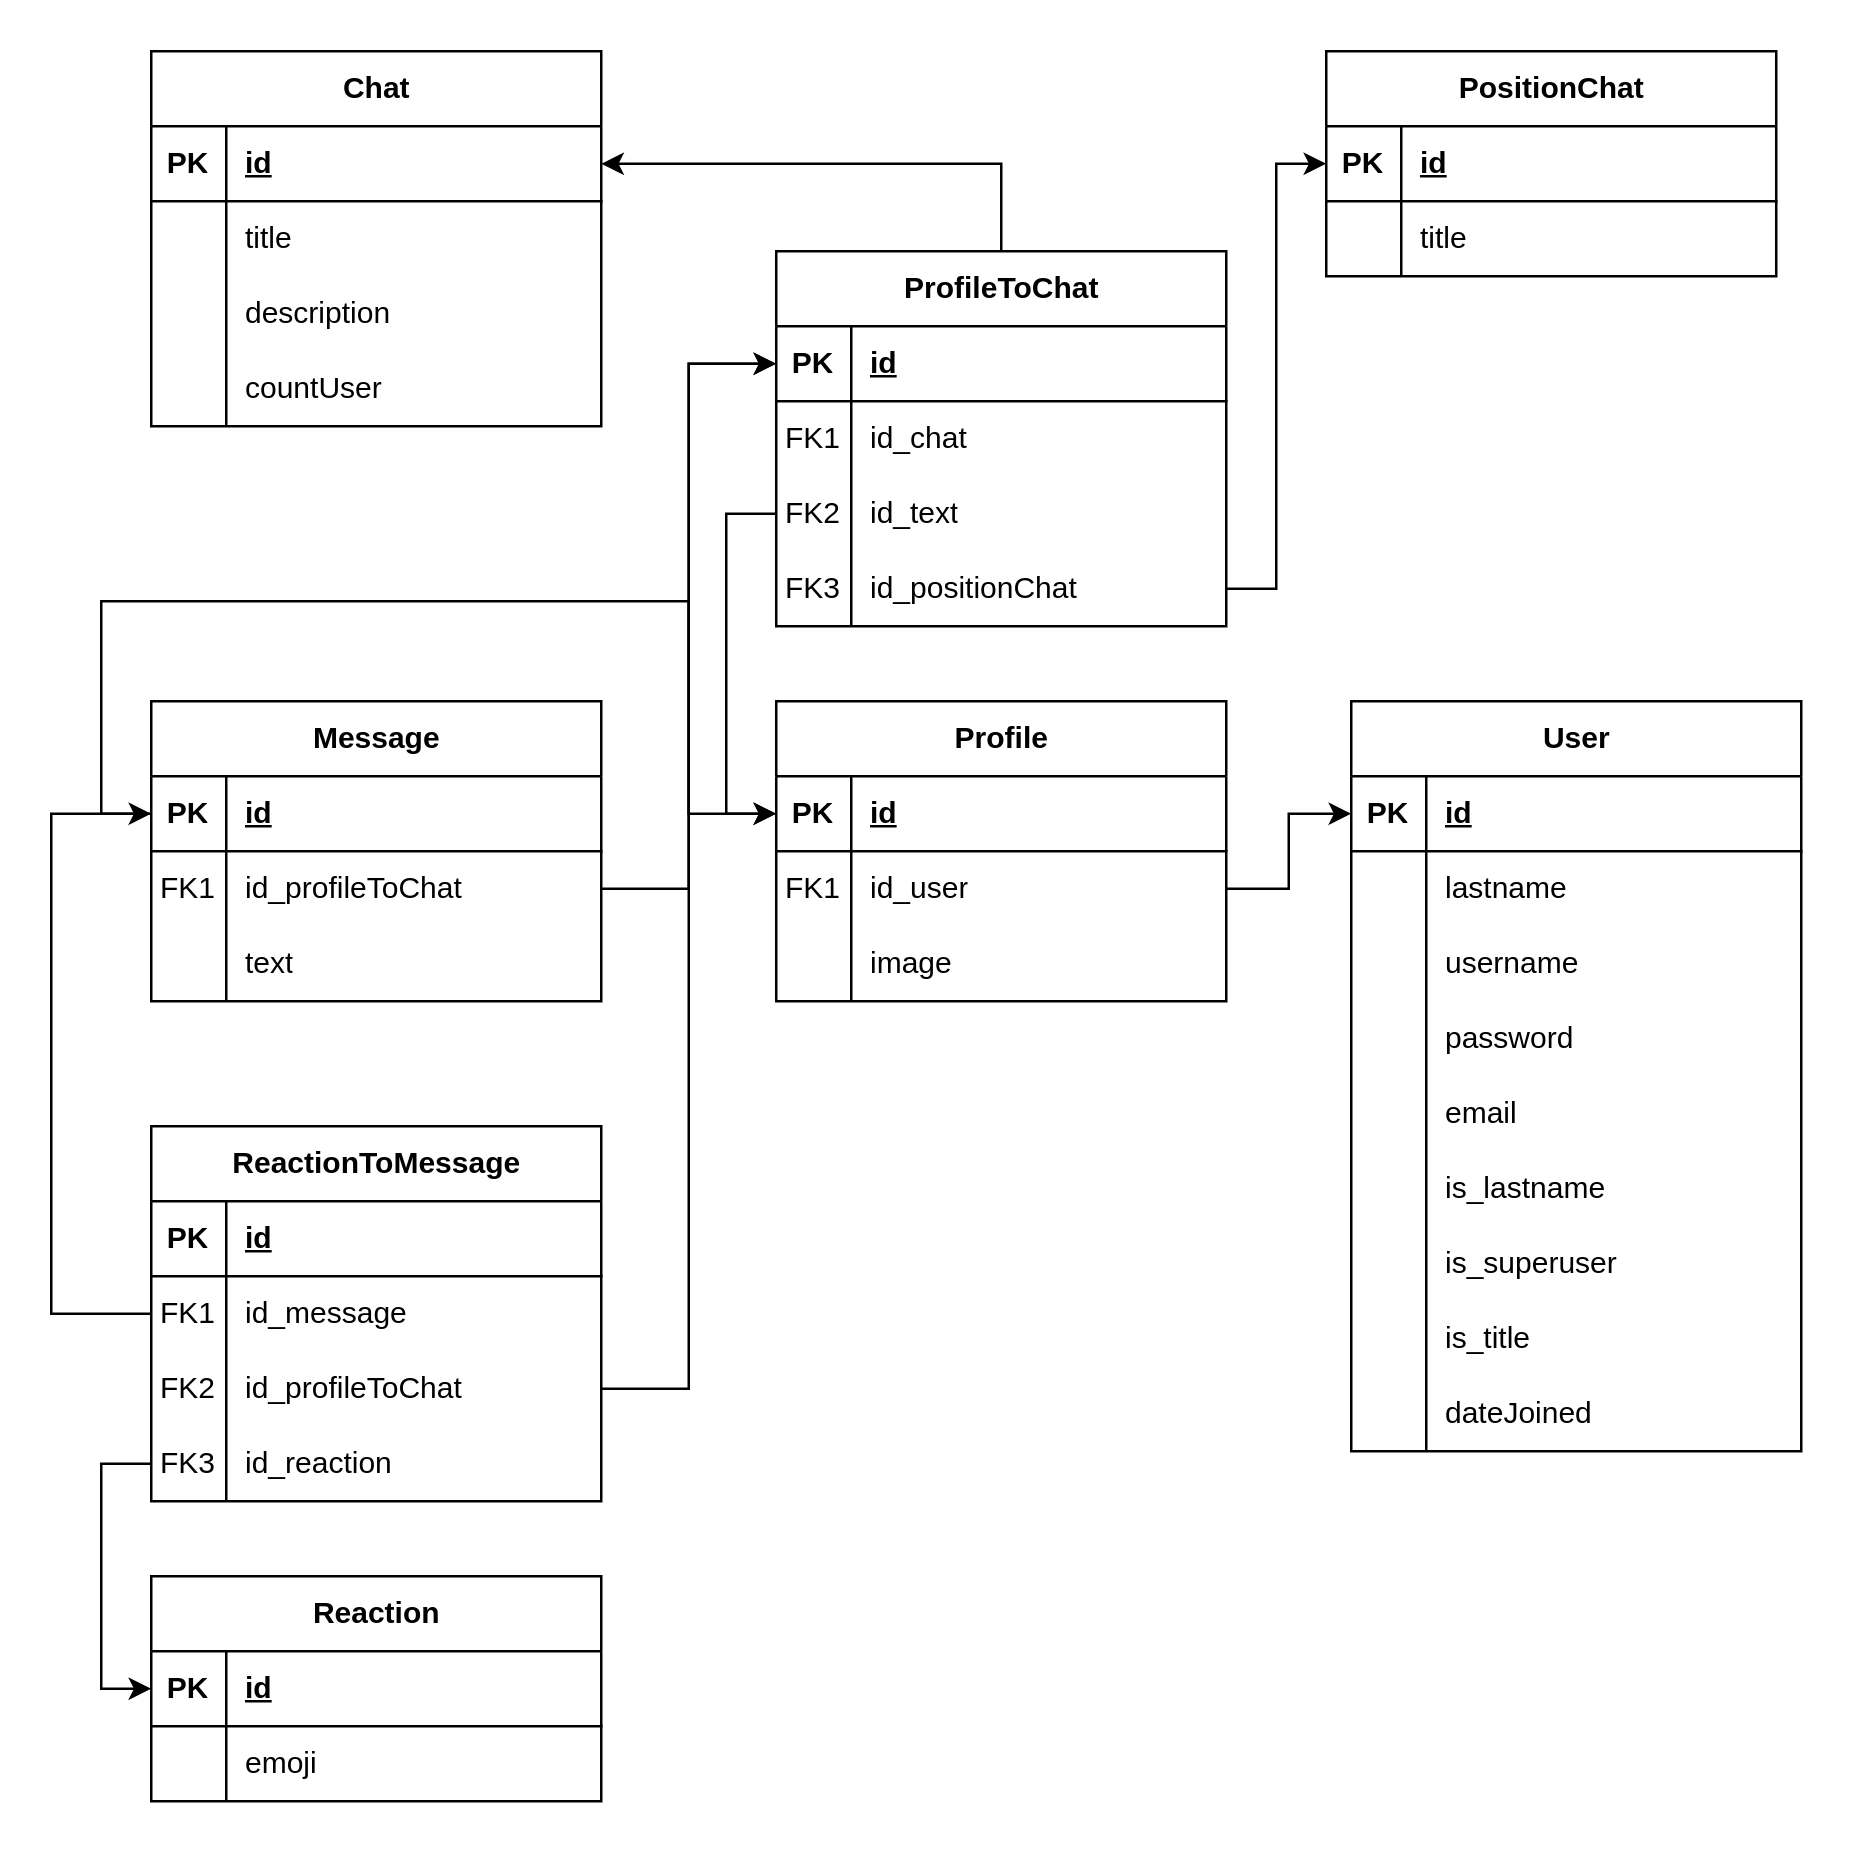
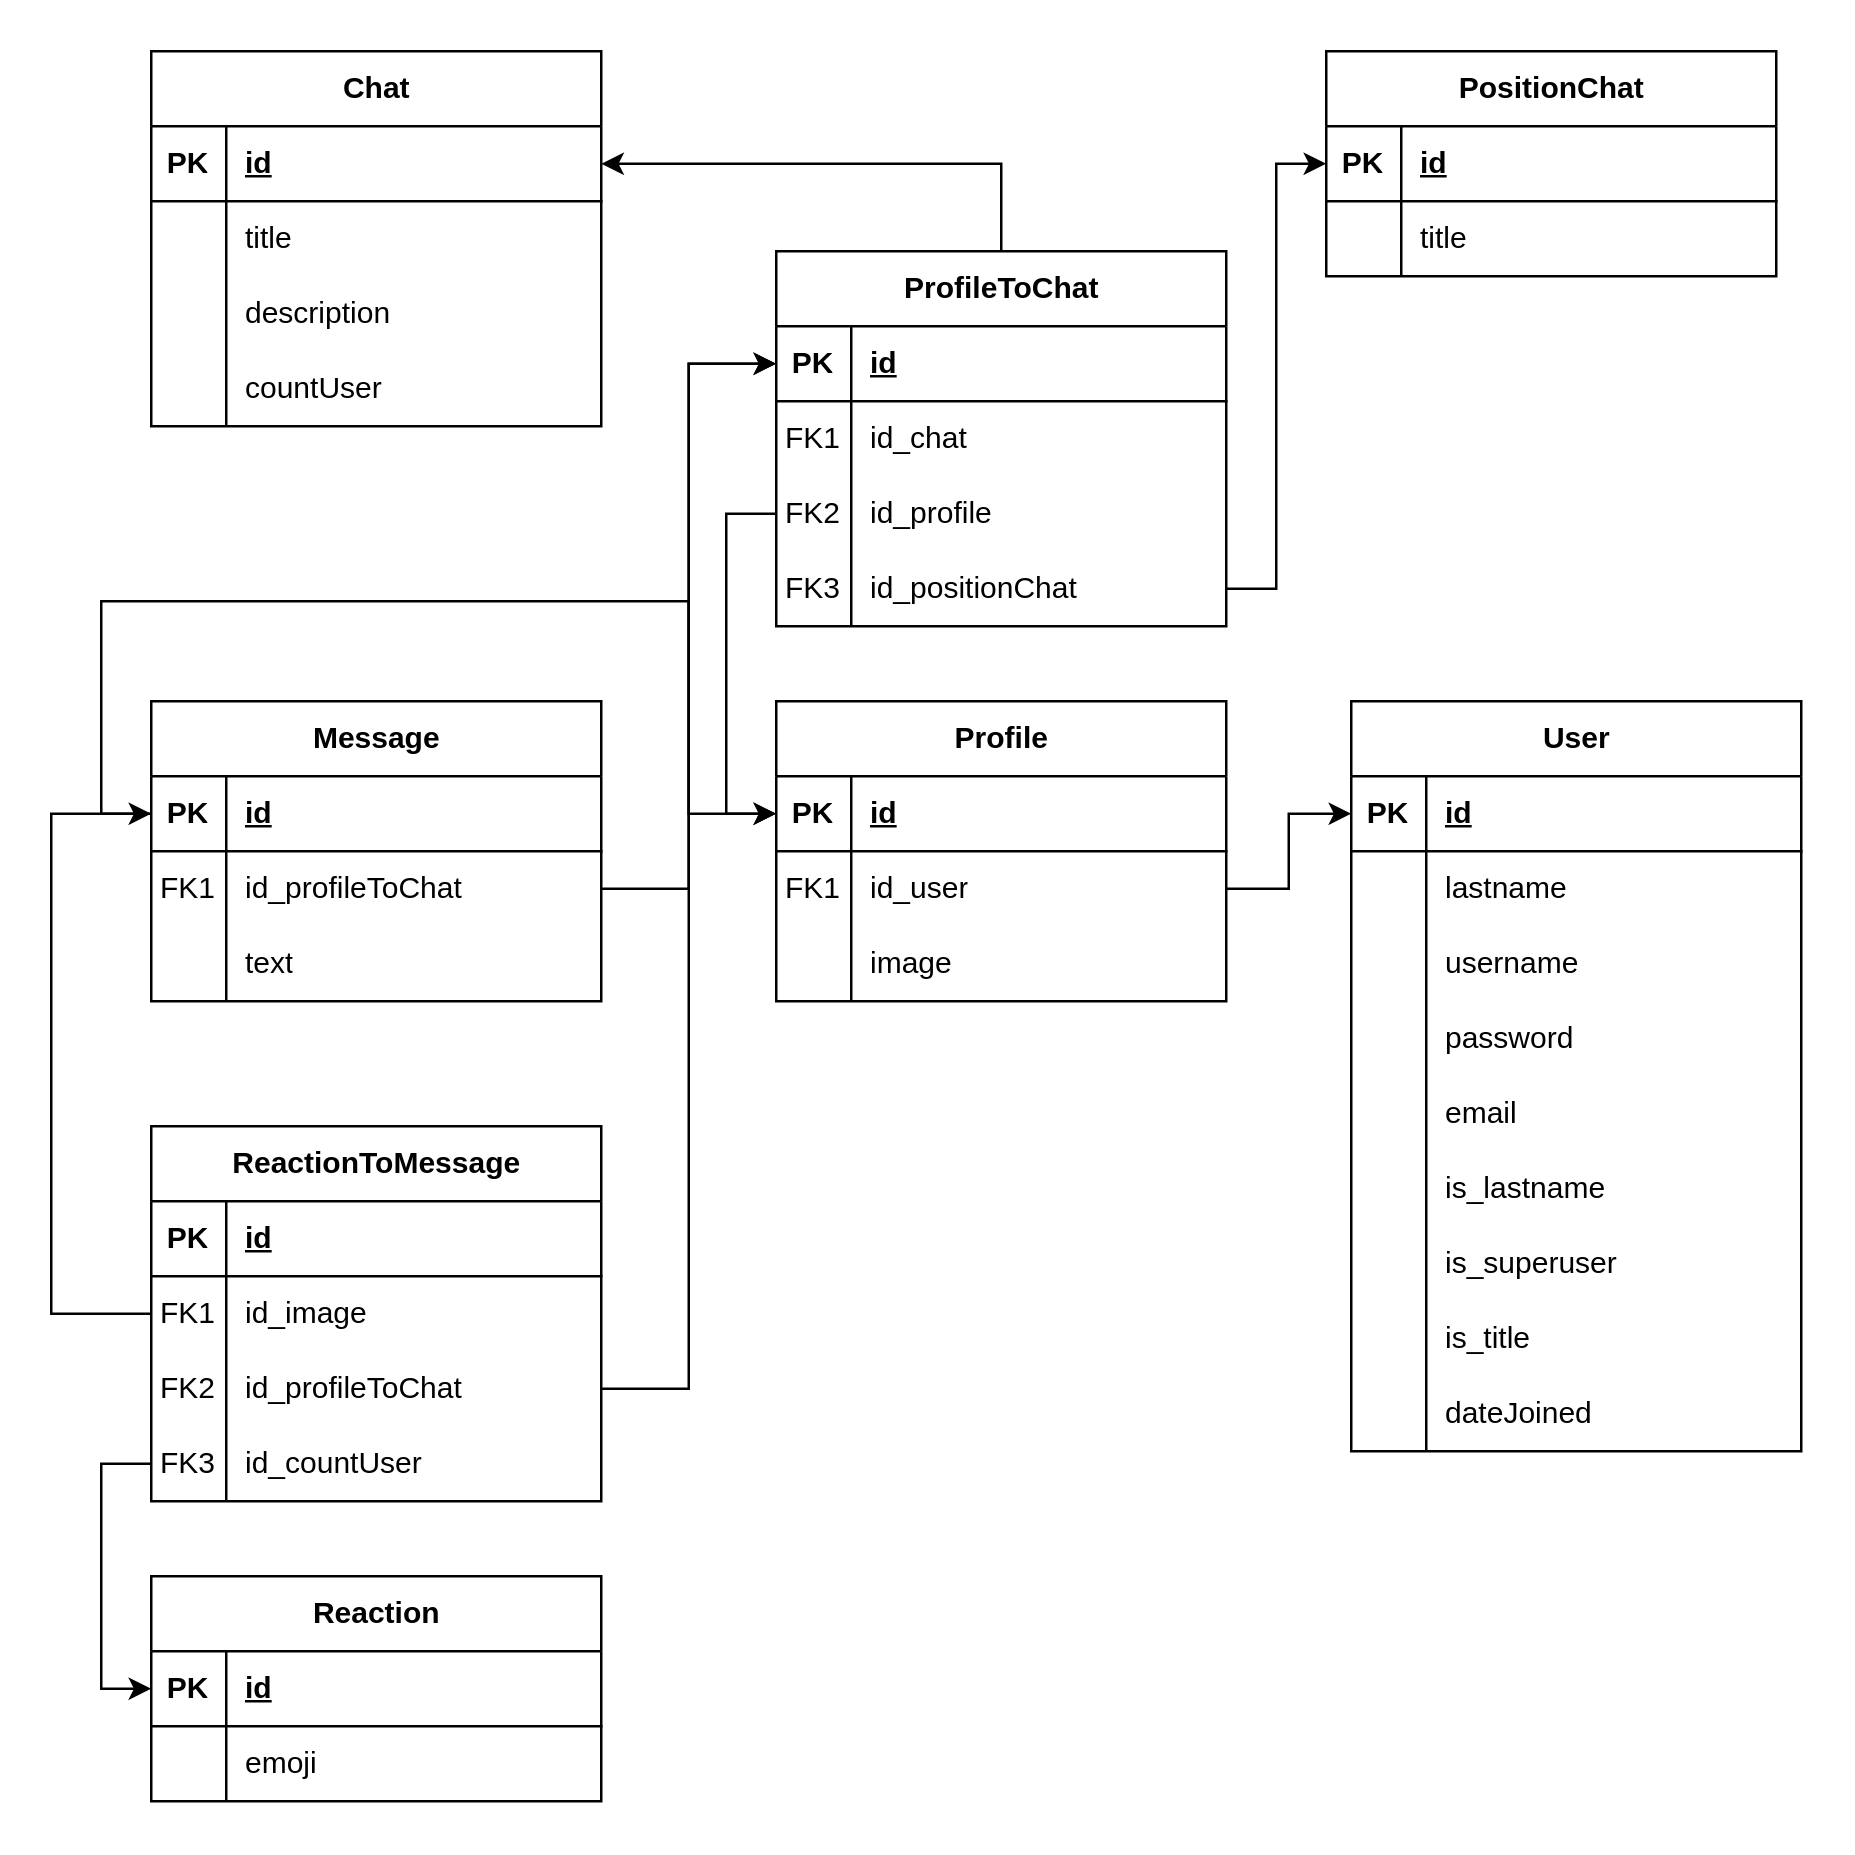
- <mxCell id="99" value="id_text" style="shape=partialRectangle;connectable=0;fillColor=none;top=0;left=0;bottom=0;right=0;align=left;spacingLeft=6;overflow=hidden;whiteSpace=wrap;html=1;" vertex="1" parent="97"><mxGeometry x="30" width="150" height="30" as="geometry"><mxRectangle width="150" height="30" as="alternateBounds" /></mxGeometry></mxCell>
+ <mxCell id="99" value="id_profile" style="shape=partialRectangle;connectable=0;fillColor=none;top=0;left=0;bottom=0;right=0;align=left;spacingLeft=6;overflow=hidden;whiteSpace=wrap;html=1;" vertex="1" parent="97"><mxGeometry x="30" width="150" height="30" as="geometry"><mxRectangle width="150" height="30" as="alternateBounds" /></mxGeometry></mxCell>
- <mxCell id="59" value="id_message" style="shape=partialRectangle;connectable=0;fillColor=none;top=0;left=0;bottom=0;right=0;align=left;spacingLeft=6;overflow=hidden;whiteSpace=wrap;html=1;" vertex="1" parent="57"><mxGeometry x="30" width="150" height="30" as="geometry"><mxRectangle width="150" height="30" as="alternateBounds" /></mxGeometry></mxCell>
+ <mxCell id="59" value="id_image" style="shape=partialRectangle;connectable=0;fillColor=none;top=0;left=0;bottom=0;right=0;align=left;spacingLeft=6;overflow=hidden;whiteSpace=wrap;html=1;" vertex="1" parent="57"><mxGeometry x="30" width="150" height="30" as="geometry"><mxRectangle width="150" height="30" as="alternateBounds" /></mxGeometry></mxCell>
- <mxCell id="65" value="id_reaction" style="shape=partialRectangle;connectable=0;fillColor=none;top=0;left=0;bottom=0;right=0;align=left;spacingLeft=6;overflow=hidden;whiteSpace=wrap;html=1;" vertex="1" parent="63"><mxGeometry x="30" width="150" height="30" as="geometry"><mxRectangle width="150" height="30" as="alternateBounds" /></mxGeometry></mxCell>
+ <mxCell id="65" value="id_countUser" style="shape=partialRectangle;connectable=0;fillColor=none;top=0;left=0;bottom=0;right=0;align=left;spacingLeft=6;overflow=hidden;whiteSpace=wrap;html=1;" vertex="1" parent="63"><mxGeometry x="30" width="150" height="30" as="geometry"><mxRectangle width="150" height="30" as="alternateBounds" /></mxGeometry></mxCell>
